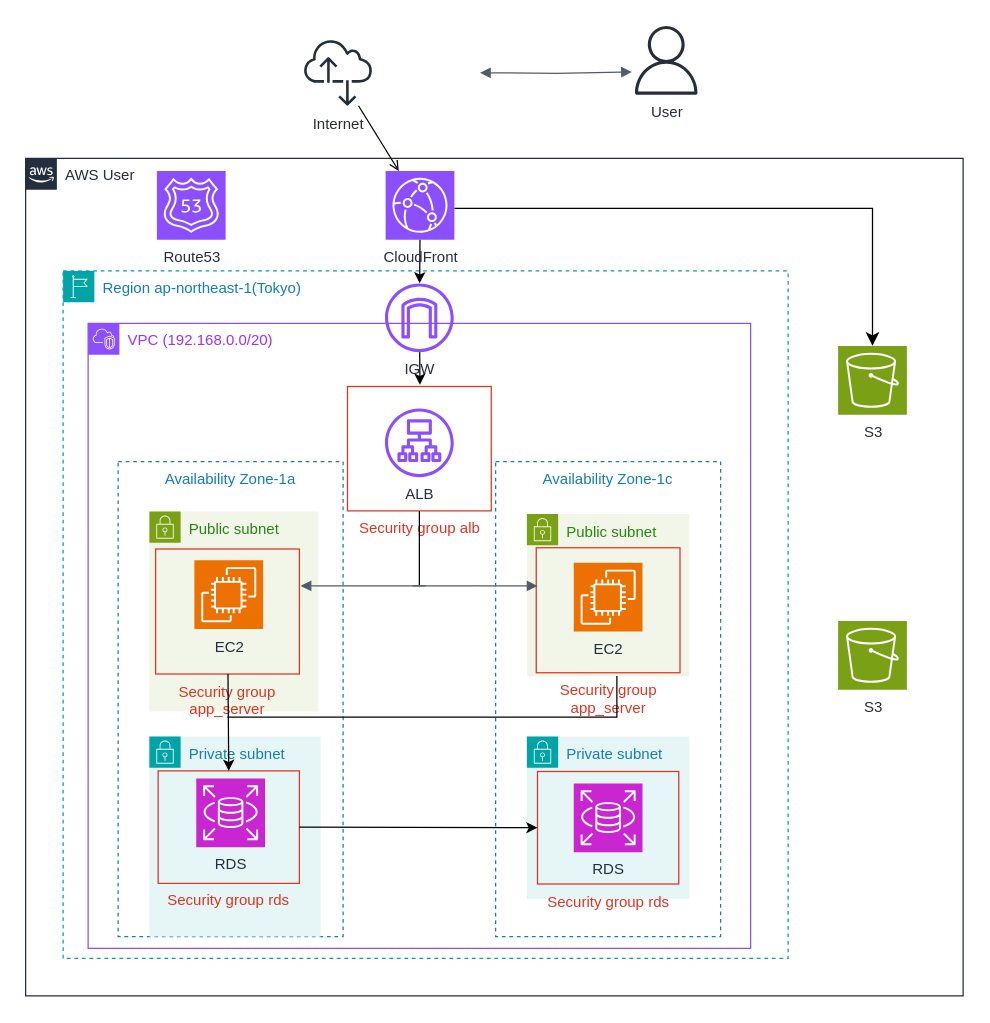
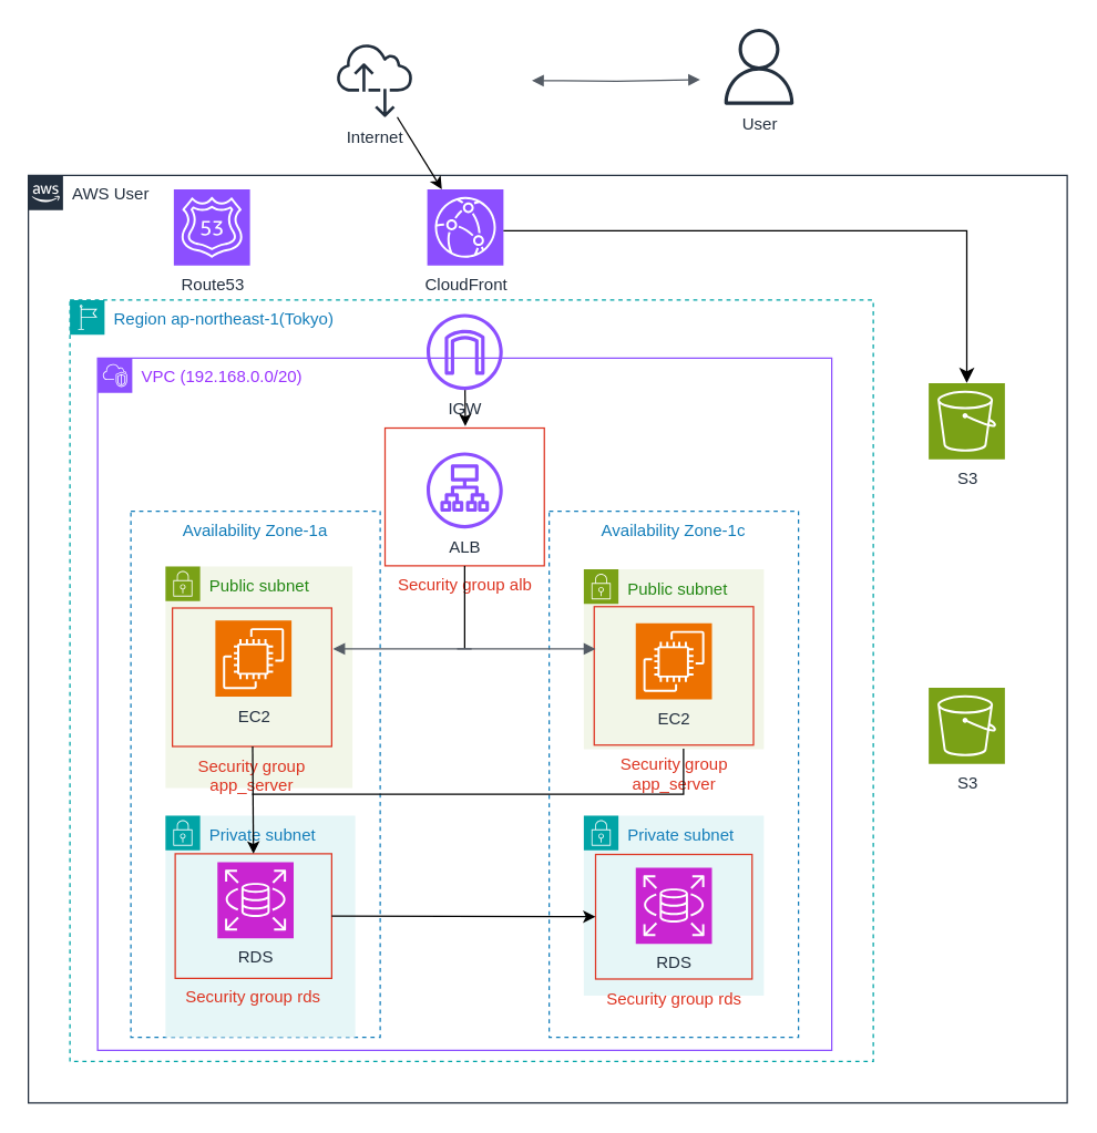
- <mxCell id="37" value="User" style="sketch=0;outlineConnect=0;fontColor=#232F3E;gradientColor=none;fillColor=#232F3D;strokeColor=none;dashed=0;verticalLabelPosition=bottom;verticalAlign=top;align=center;html=1;fontSize=12;fontStyle=0;aspect=fixed;pointerEvents=1;shape=mxgraph.aws4.user;" parent="1" vertex="1"><mxGeometry x="505" y="20" width="55" height="55" as="geometry" /></mxCell>
+ <mxCell id="37" value="User" style="sketch=0;outlineConnect=0;fontColor=#232F3E;gradientColor=none;fillColor=#232F3D;strokeColor=none;dashed=0;verticalLabelPosition=bottom;verticalAlign=top;align=center;html=1;fontSize=12;fontStyle=0;aspect=fixed;pointerEvents=1;shape=mxgraph.aws4.user;" parent="1" vertex="1"><mxGeometry x="520" y="20" width="55" height="55" as="geometry" /></mxCell>
- <mxCell id="35" value="" style="edgeStyle=none;html=1;endArrow=open;" edge="1" parent="1" source="36" target="31"><mxGeometry relative="1" as="geometry" /></mxCell>
+ <mxCell id="35" value="" style="edgeStyle=none;html=1;" edge="1" parent="1" source="36" target="31"><mxGeometry relative="1" as="geometry" /></mxCell>
- <mxCell id="30" style="edgeStyle=none;html=1;exitX=0.5;exitY=1;exitDx=0;exitDy=0;exitPerimeter=0;" edge="1" parent="2" source="31" target="27"><mxGeometry relative="1" as="geometry" /></mxCell>
